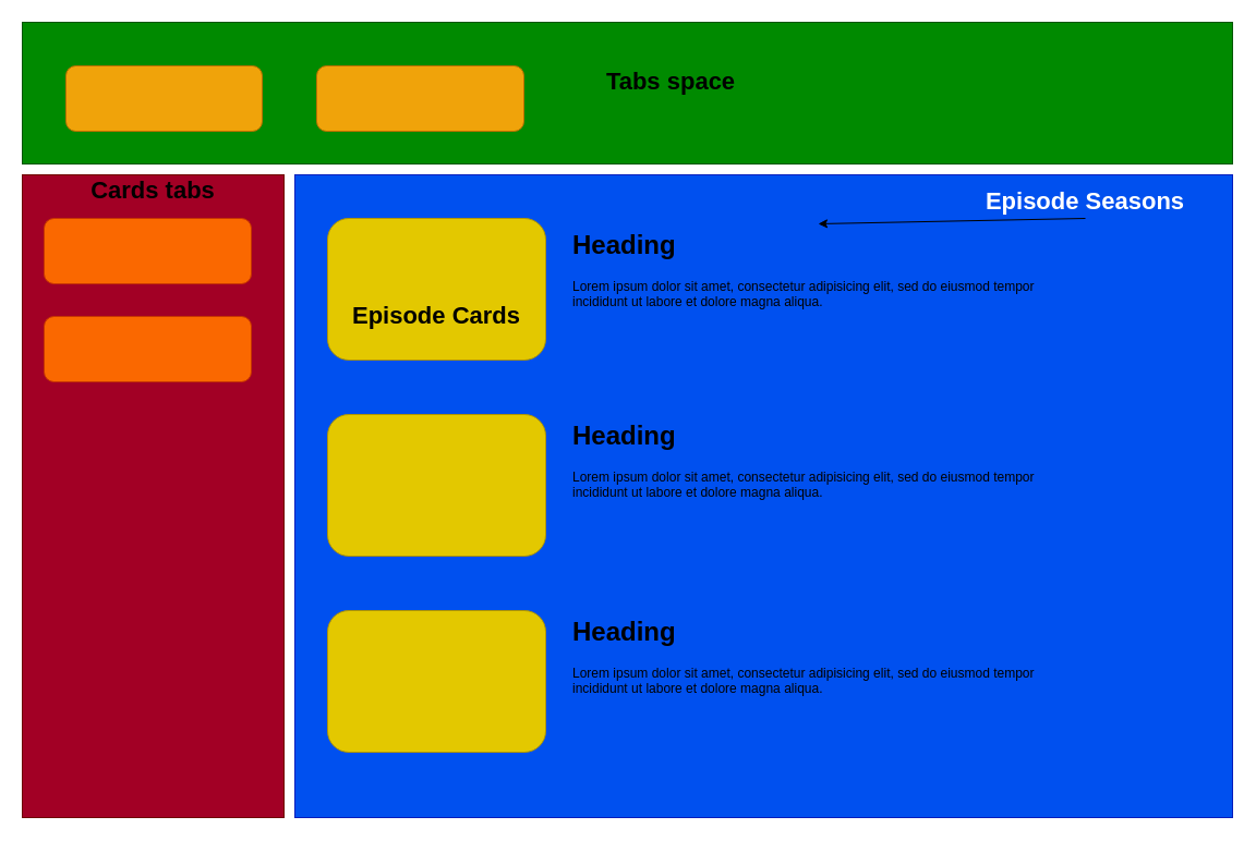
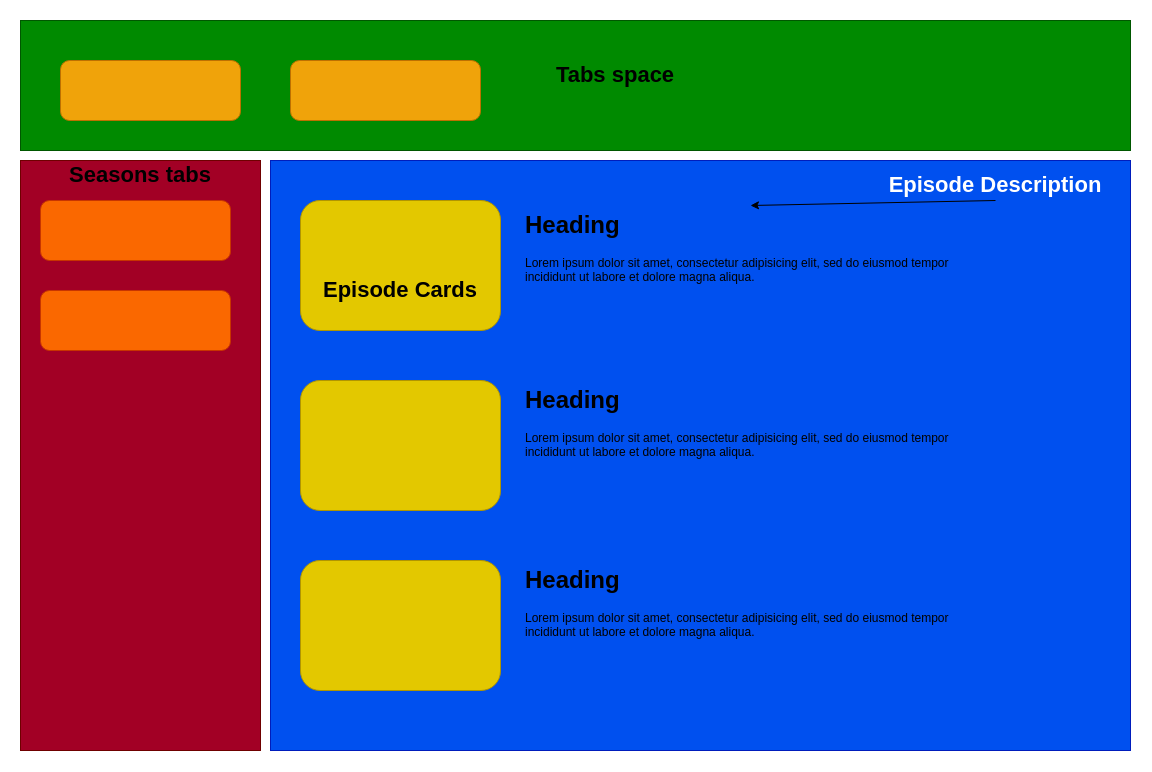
- <mxCell id="15" value="&lt;font style=&quot;font-size: 22px;&quot;&gt;&lt;b&gt;Cards tabs&lt;/b&gt;&lt;/font&gt;" style="text;html=1;strokeColor=none;fillColor=none;align=center;verticalAlign=middle;whiteSpace=wrap;rounded=0;" vertex="1" parent="1"><mxGeometry x="65" y="160" width="150" height="30" as="geometry" /></mxCell>
+ <mxCell id="15" value="&lt;font style=&quot;font-size: 22px;&quot;&gt;&lt;b&gt;Seasons tabs&lt;/b&gt;&lt;/font&gt;" style="text;html=1;strokeColor=none;fillColor=none;align=center;verticalAlign=middle;whiteSpace=wrap;rounded=0;" vertex="1" parent="1"><mxGeometry x="65" y="160" width="150" height="30" as="geometry" /></mxCell>
- <mxCell id="18" value="&lt;font color=&quot;#ffffff&quot; style=&quot;font-size: 22px;&quot;&gt;&lt;b style=&quot;&quot;&gt;Episode Seasons&lt;/b&gt;&lt;/font&gt;" style="text;html=1;strokeColor=none;fillColor=none;align=center;verticalAlign=middle;whiteSpace=wrap;rounded=0;" vertex="1" parent="1"><mxGeometry x="880" y="170" width="230" height="30" as="geometry" /></mxCell>
+ <mxCell id="18" value="&lt;font color=&quot;#ffffff&quot; style=&quot;font-size: 22px;&quot;&gt;&lt;b style=&quot;&quot;&gt;Episode Description&lt;/b&gt;&lt;/font&gt;" style="text;html=1;strokeColor=none;fillColor=none;align=center;verticalAlign=middle;whiteSpace=wrap;rounded=0;" vertex="1" parent="1"><mxGeometry x="880" y="170" width="230" height="30" as="geometry" /></mxCell>
